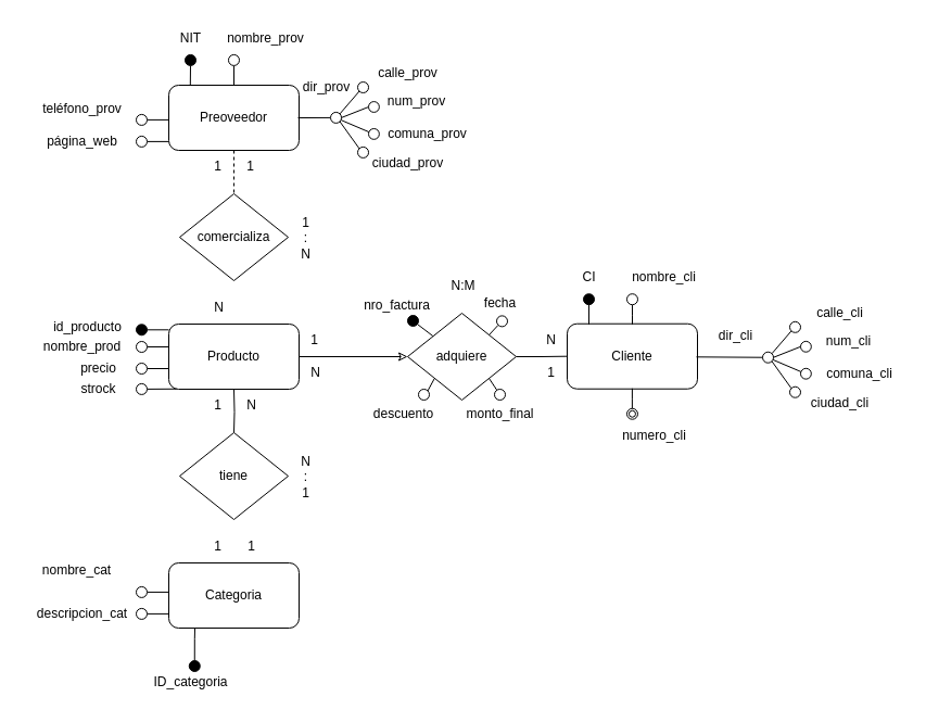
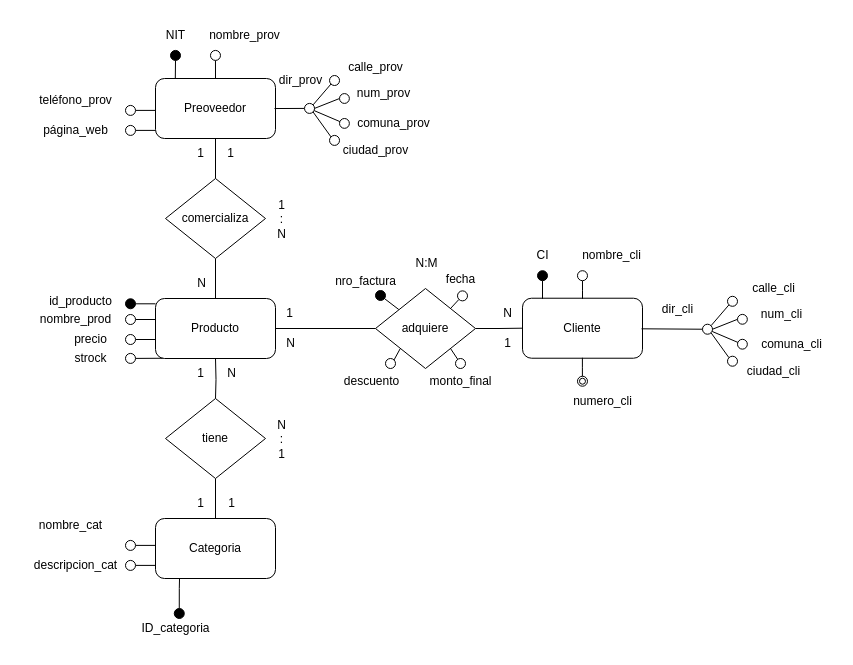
- <mxCell id="4" style="edgeStyle=orthogonalEdgeStyle;rounded=0;orthogonalLoop=1;jettySize=auto;html=1;entryX=0.5;entryY=0;entryDx=0;entryDy=0;endArrow=none;endFill=0;dashed=1;" edge="1" parent="1" source="5" target="3"><mxGeometry relative="1" as="geometry" /></mxCell>
+ <mxCell id="4" style="edgeStyle=orthogonalEdgeStyle;rounded=0;orthogonalLoop=1;jettySize=auto;html=1;entryX=0.5;entryY=0;entryDx=0;entryDy=0;endArrow=none;endFill=0;" edge="1" parent="1" source="5" target="3"><mxGeometry relative="1" as="geometry" /></mxCell>
+ <mxCell id="2" style="edgeStyle=orthogonalEdgeStyle;rounded=0;orthogonalLoop=1;jettySize=auto;html=1;entryX=0.5;entryY=0;entryDx=0;entryDy=0;endArrow=none;endFill=0;" edge="1" parent="1" source="3" target="7"><mxGeometry relative="1" as="geometry" /></mxCell>
- <mxCell id="6" style="edgeStyle=orthogonalEdgeStyle;rounded=0;orthogonalLoop=1;jettySize=auto;html=1;entryX=0;entryY=0.5;entryDx=0;entryDy=0;endArrow=classic;endFill=0;" edge="1" parent="1" source="7" target="22"><mxGeometry relative="1" as="geometry" /></mxCell>
+ <mxCell id="6" style="edgeStyle=orthogonalEdgeStyle;rounded=0;orthogonalLoop=1;jettySize=auto;html=1;entryX=0;entryY=0.5;entryDx=0;entryDy=0;endArrow=none;endFill=0;" edge="1" parent="1" source="7" target="22"><mxGeometry relative="1" as="geometry" /></mxCell>
+ <mxCell id="12" style="edgeStyle=orthogonalEdgeStyle;rounded=0;orthogonalLoop=1;jettySize=auto;html=1;entryX=0.5;entryY=0;entryDx=0;entryDy=0;endArrow=none;endFill=0;" edge="1" source="13" target="15" parent="1"><mxGeometry relative="1" as="geometry" /></mxCell>
